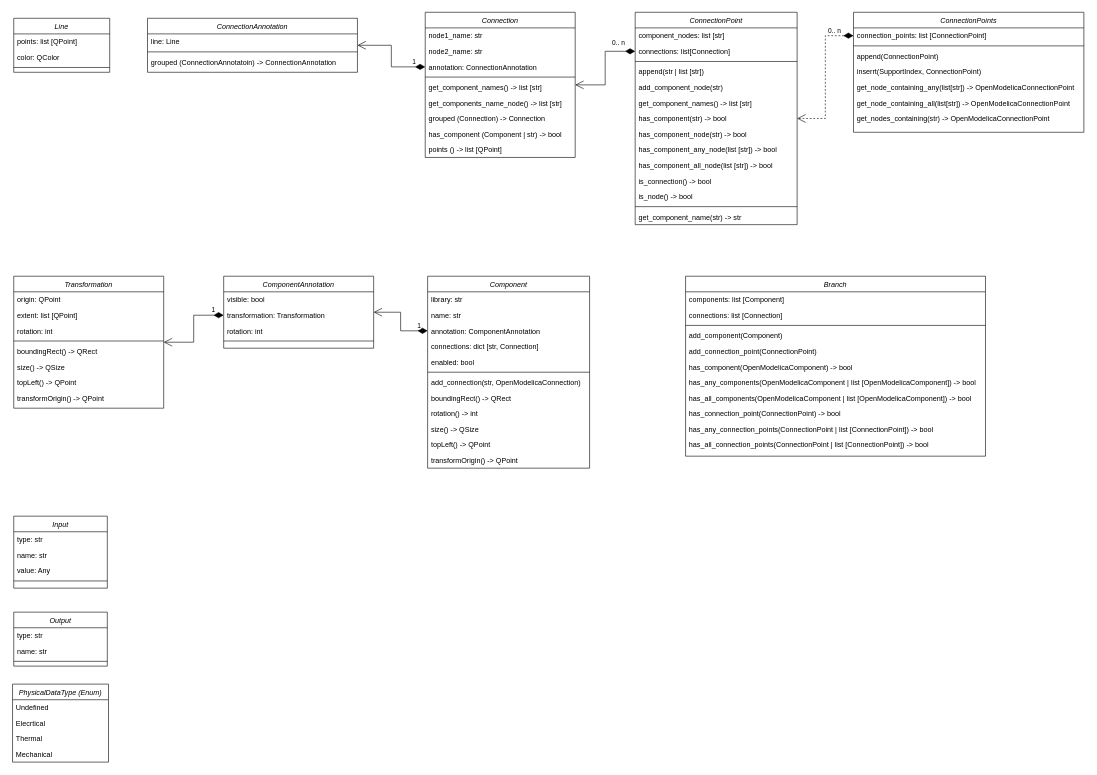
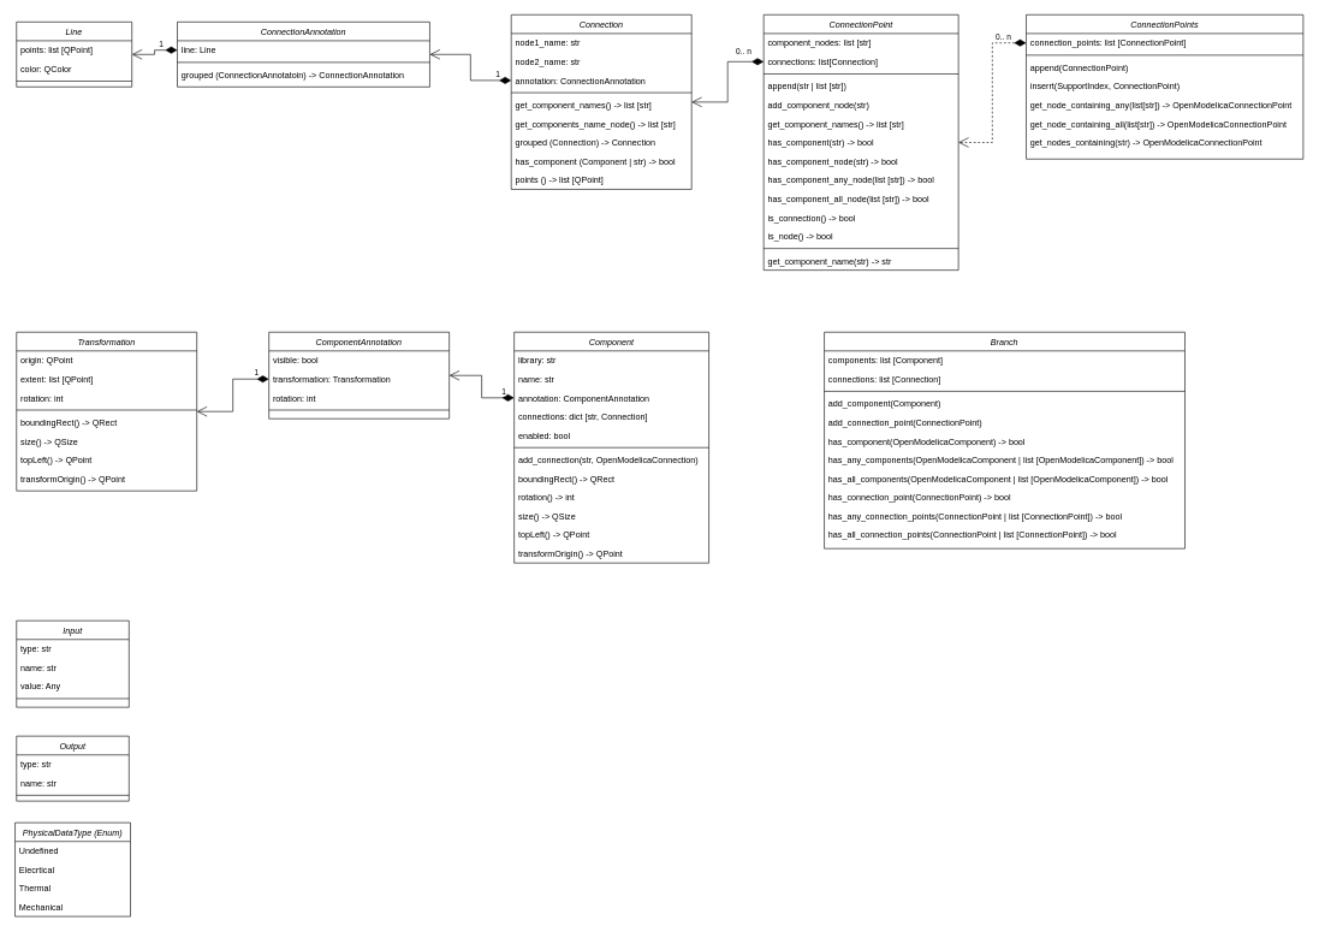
+ <mxCell id="26" value="1" style="endArrow=open;html=1;endSize=12;startArrow=diamondThin;startSize=14;startFill=1;edgeStyle=orthogonalEdgeStyle;align=left;verticalAlign=bottom;rounded=0;" edge="1" parent="1" source="12" target="2"><mxGeometry x="-0.217" y="1" relative="1" as="geometry"><mxPoint x="245" y="255.881" as="sourcePoint" /><mxPoint x="162" y="209.999" as="targetPoint" /><mxPoint as="offset" /></mxGeometry></mxCell>
